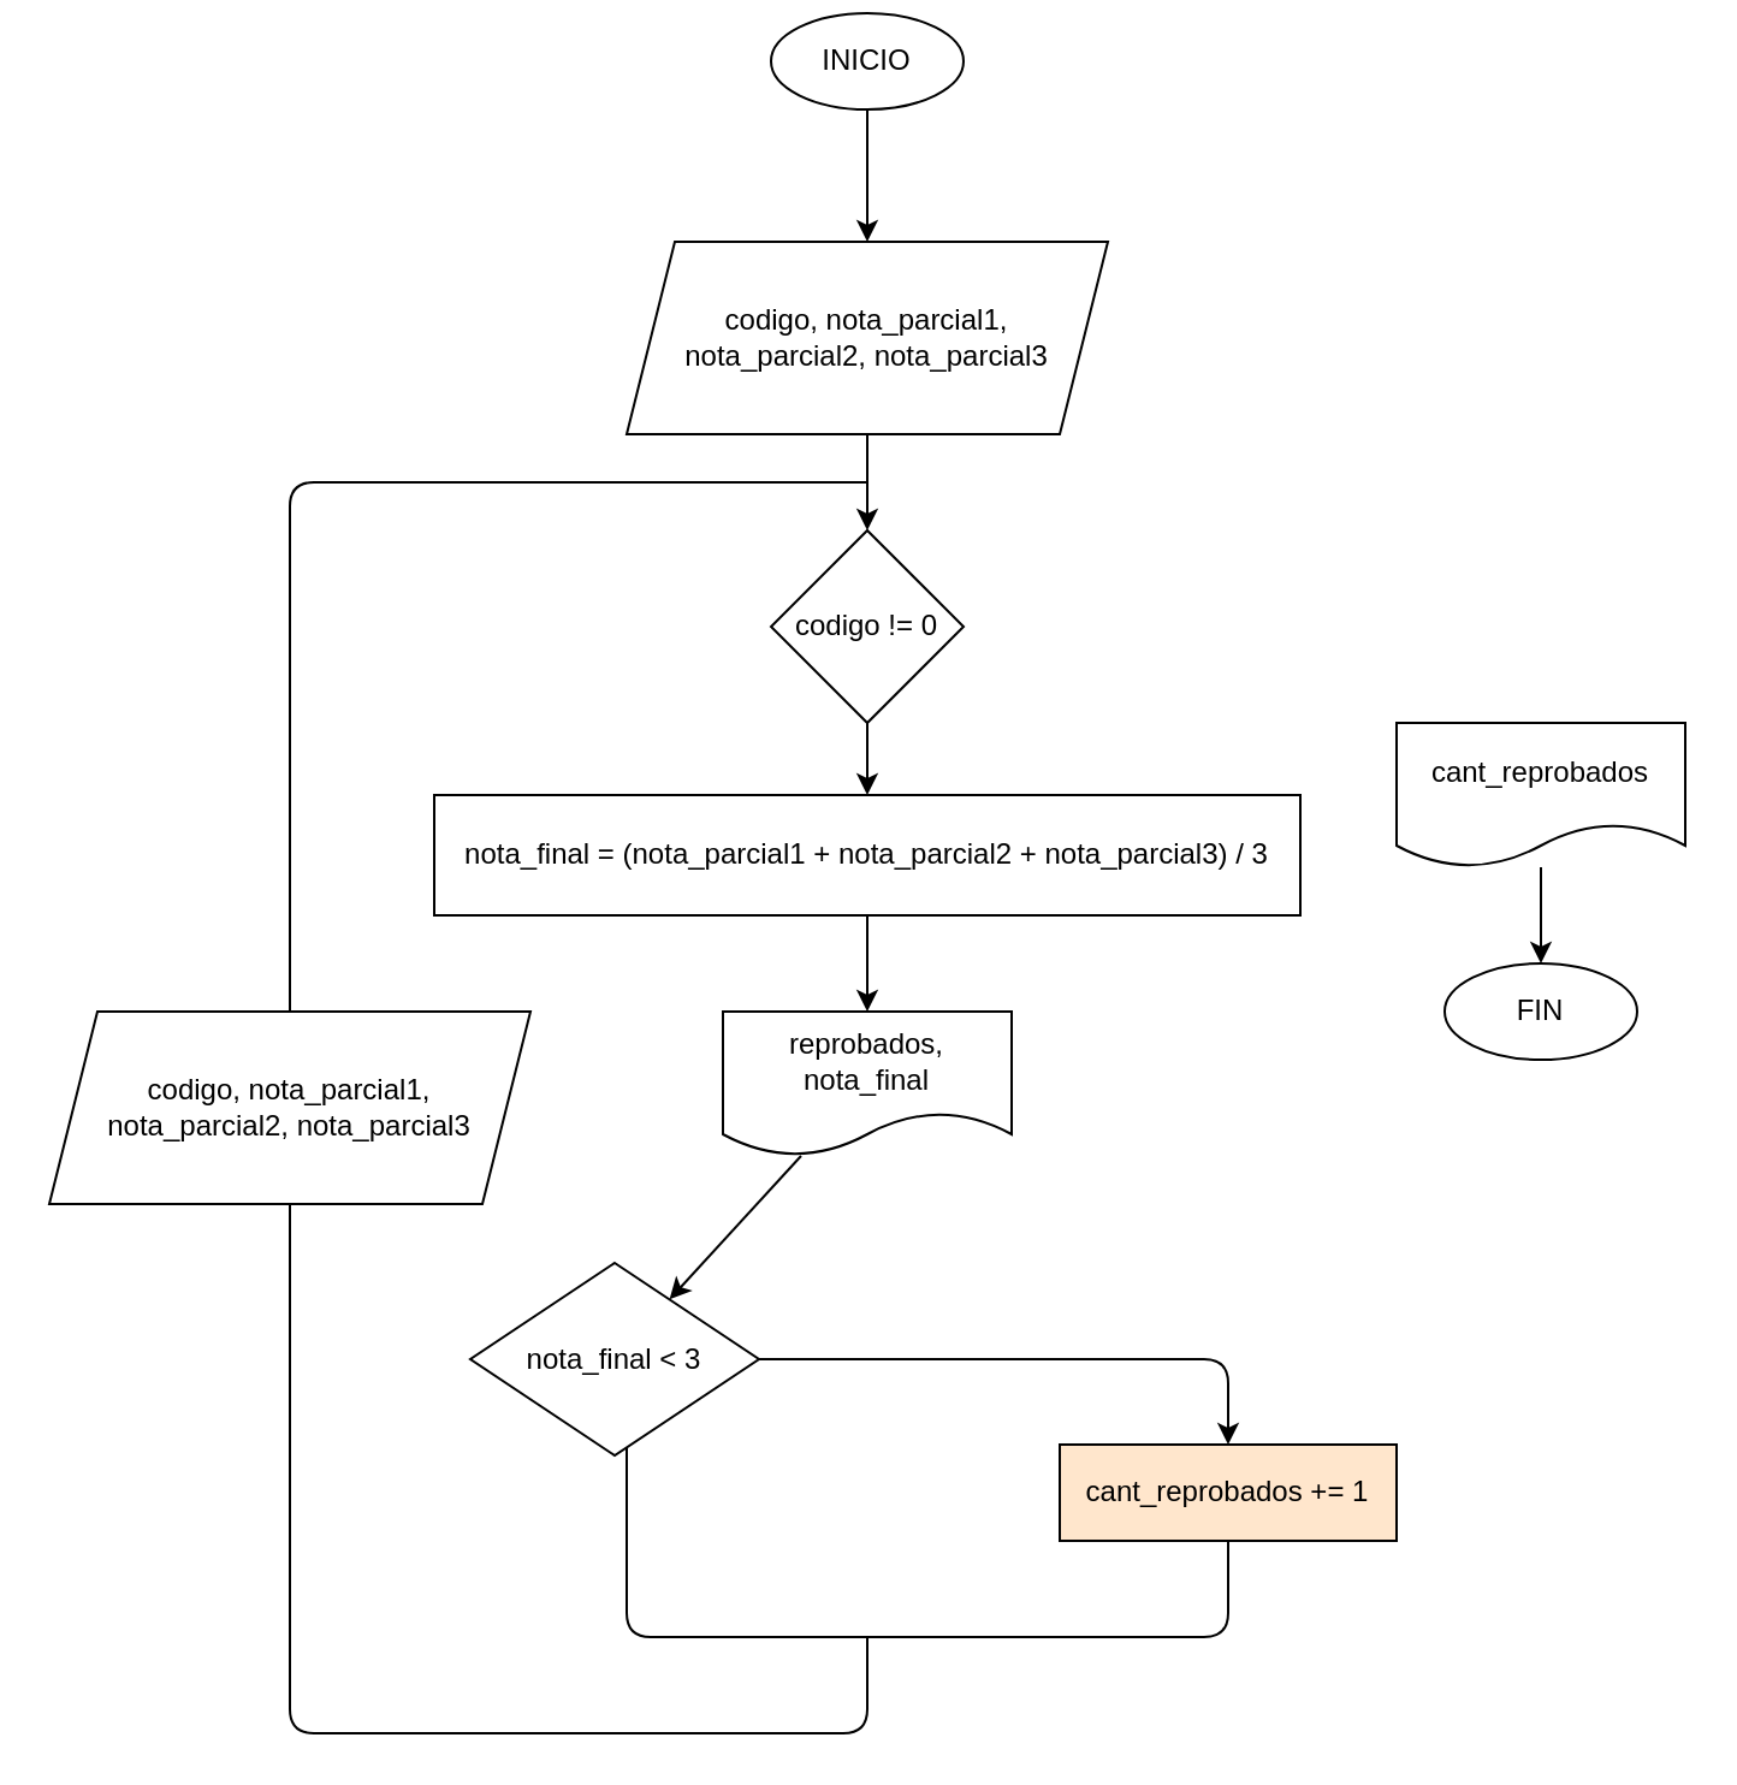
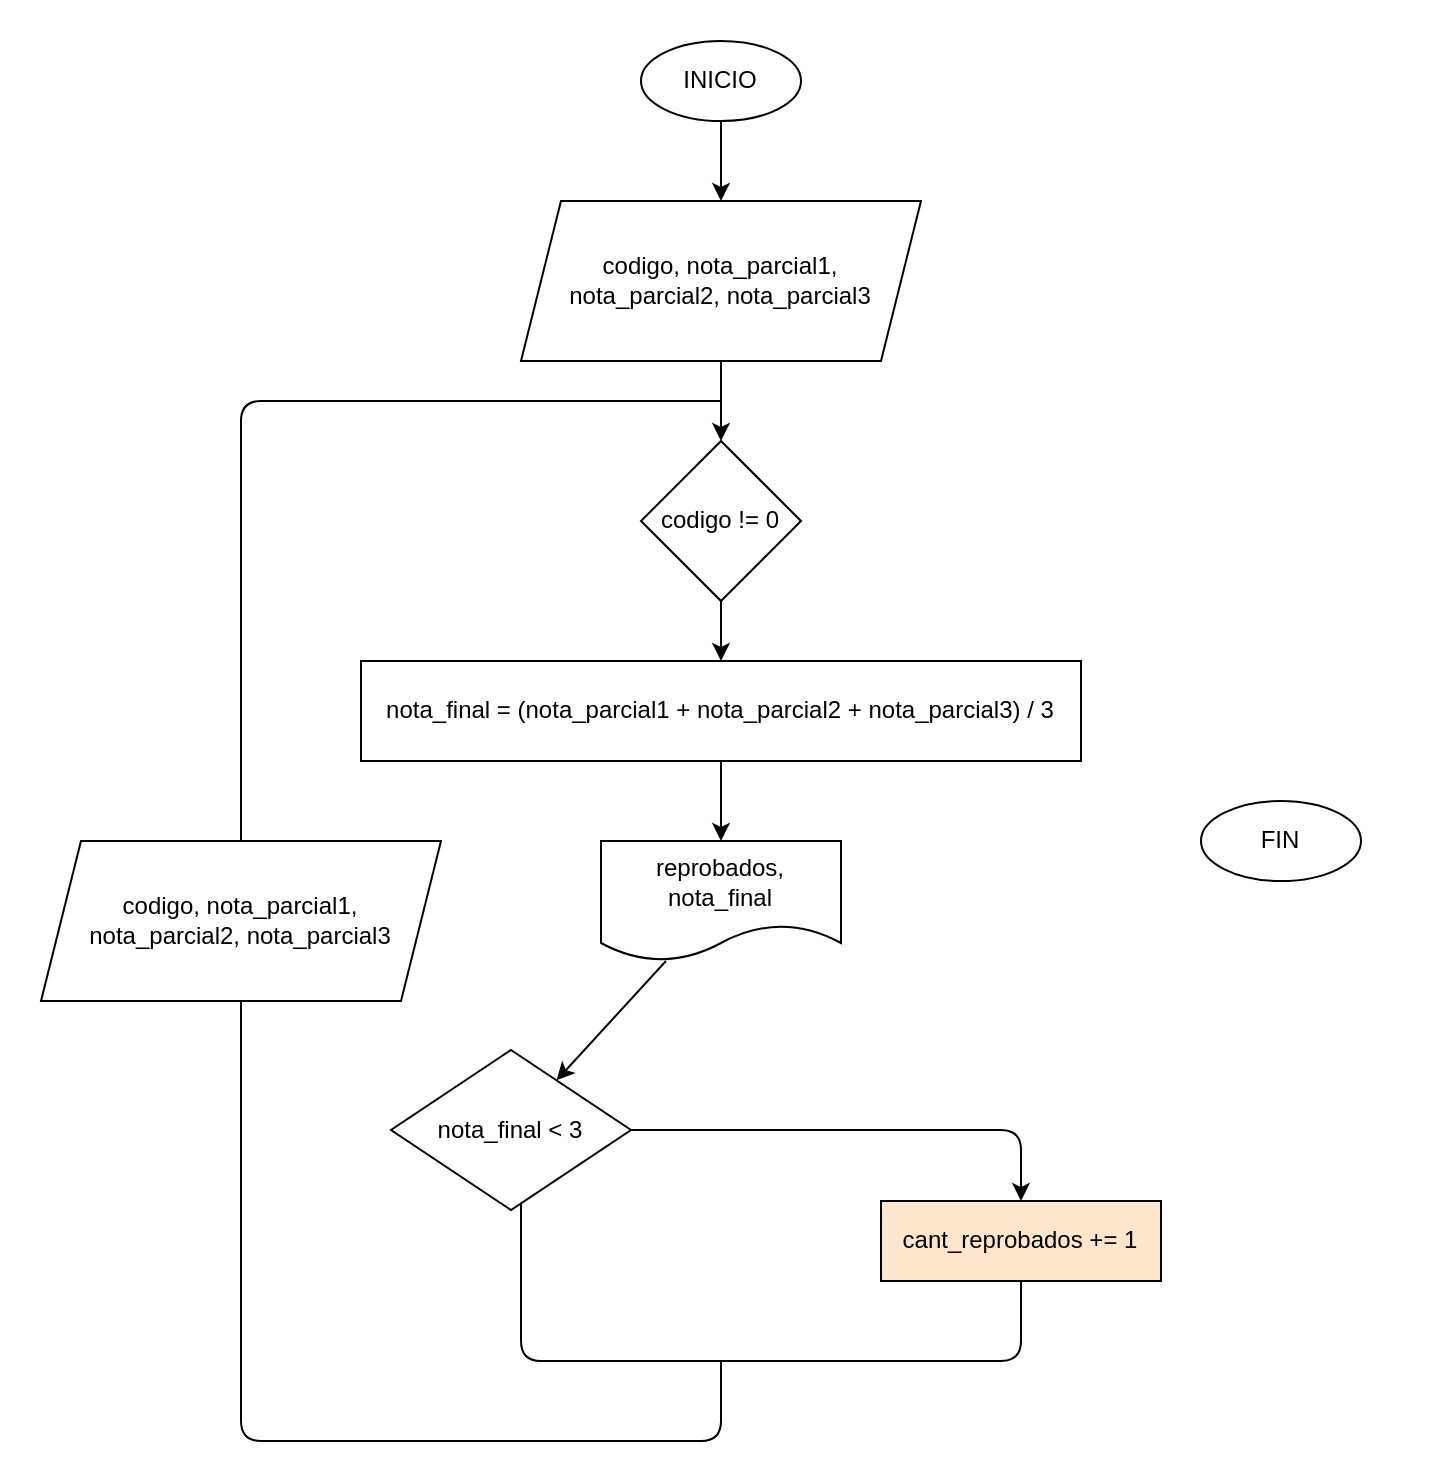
- <mxCell id="3" value="INICIO" style="ellipse;whiteSpace=wrap;html=1;" vertex="1" parent="1"><mxGeometry x="320" y="5" width="80" height="40" as="geometry" /></mxCell>
+ <mxCell id="3" value="INICIO" style="ellipse;whiteSpace=wrap;html=1;" vertex="1" parent="1"><mxGeometry x="320" y="20" width="80" height="40" as="geometry" /></mxCell>
- <mxCell id="20" value="cant_reprobados" style="shape=document;whiteSpace=wrap;html=1;boundedLbl=1;" vertex="1" parent="1"><mxGeometry x="580" y="300" width="120" height="60" as="geometry" /></mxCell>
- <mxCell id="19" value="" style="edgeStyle=orthogonalEdgeStyle;html=1;endArrow=classic;endFill=1;" edge="1" parent="1" source="20" target="21"><mxGeometry relative="1" as="geometry" /></mxCell>
